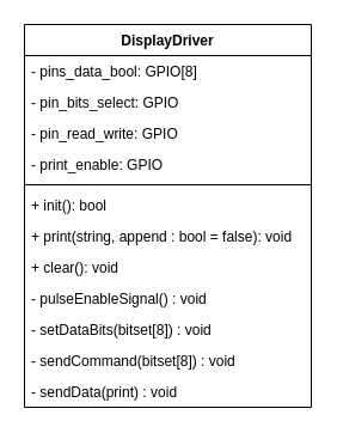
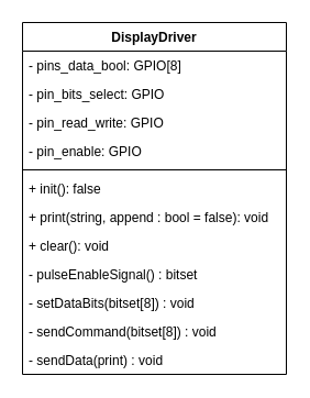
- <mxCell id="6" value="- print_enable: GPIO" style="text;strokeColor=none;fillColor=none;align=left;verticalAlign=top;spacingLeft=4;spacingRight=4;overflow=hidden;rotatable=0;points=[[0,0.5],[1,0.5]];portConstraint=eastwest;" vertex="1" parent="2"><mxGeometry y="104" width="240" height="26" as="geometry" /></mxCell>
+ <mxCell id="6" value="- pin_enable: GPIO" style="text;strokeColor=none;fillColor=none;align=left;verticalAlign=top;spacingLeft=4;spacingRight=4;overflow=hidden;rotatable=0;points=[[0,0.5],[1,0.5]];portConstraint=eastwest;" vertex="1" parent="2"><mxGeometry y="104" width="240" height="26" as="geometry" /></mxCell>
- <mxCell id="8" value="+ init(): bool" style="text;strokeColor=none;fillColor=none;align=left;verticalAlign=top;spacingLeft=4;spacingRight=4;overflow=hidden;rotatable=0;points=[[0,0.5],[1,0.5]];portConstraint=eastwest;" vertex="1" parent="2"><mxGeometry y="138" width="240" height="26" as="geometry" /></mxCell>
+ <mxCell id="8" value="+ init(): false" style="text;strokeColor=none;fillColor=none;align=left;verticalAlign=top;spacingLeft=4;spacingRight=4;overflow=hidden;rotatable=0;points=[[0,0.5],[1,0.5]];portConstraint=eastwest;" vertex="1" parent="2"><mxGeometry y="138" width="240" height="26" as="geometry" /></mxCell>
- <mxCell id="11" value="- pulseEnableSignal() : void" style="text;strokeColor=none;fillColor=none;align=left;verticalAlign=top;spacingLeft=4;spacingRight=4;overflow=hidden;rotatable=0;points=[[0,0.5],[1,0.5]];portConstraint=eastwest;" vertex="1" parent="2"><mxGeometry y="216" width="240" height="26" as="geometry" /></mxCell>
+ <mxCell id="11" value="- pulseEnableSignal() : bitset" style="text;strokeColor=none;fillColor=none;align=left;verticalAlign=top;spacingLeft=4;spacingRight=4;overflow=hidden;rotatable=0;points=[[0,0.5],[1,0.5]];portConstraint=eastwest;" vertex="1" parent="2"><mxGeometry y="216" width="240" height="26" as="geometry" /></mxCell>
